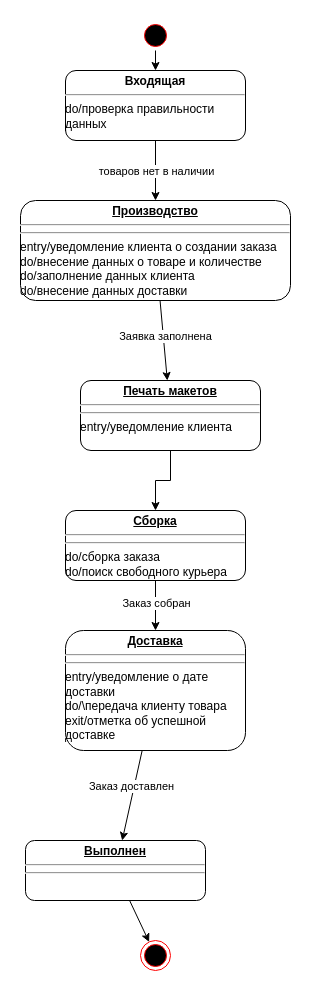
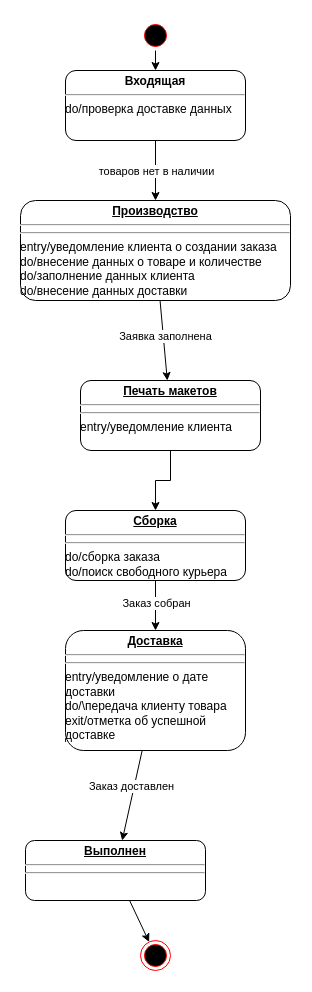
- <mxCell id="2" value="&lt;p style=&quot;margin:0px;margin-top:4px;text-align:center;text-decoration:underline;&quot;&gt;&lt;/p&gt;&lt;b&gt;&lt;div style=&quot;text-align: center;&quot;&gt;&lt;b style=&quot;background-color: initial;&quot;&gt;Входящая&lt;/b&gt;&lt;/div&gt;&lt;/b&gt;&lt;hr&gt;&lt;div style=&quot;&quot;&gt;&lt;span style=&quot;background-color: initial;&quot;&gt;do/проверка правильности данных&lt;/span&gt;&lt;/div&gt;" style="verticalAlign=top;align=left;overflow=fill;html=1;whiteSpace=wrap;rounded=1;container=0;recursiveResize=1;expand=1;strokeWidth=1;" parent="1" vertex="1"><mxGeometry x="65" y="70" width="180" height="70" as="geometry" /></mxCell>
+ <mxCell id="2" value="&lt;p style=&quot;margin:0px;margin-top:4px;text-align:center;text-decoration:underline;&quot;&gt;&lt;/p&gt;&lt;b&gt;&lt;div style=&quot;text-align: center;&quot;&gt;&lt;b style=&quot;background-color: initial;&quot;&gt;Входящая&lt;/b&gt;&lt;/div&gt;&lt;/b&gt;&lt;hr&gt;&lt;div style=&quot;&quot;&gt;&lt;span style=&quot;background-color: initial;&quot;&gt;do/проверка доставке данных&lt;/span&gt;&lt;/div&gt;" style="verticalAlign=top;align=left;overflow=fill;html=1;whiteSpace=wrap;rounded=1;container=0;recursiveResize=1;expand=1;strokeWidth=1;" parent="1" vertex="1"><mxGeometry x="65" y="70" width="180" height="70" as="geometry" /></mxCell>
